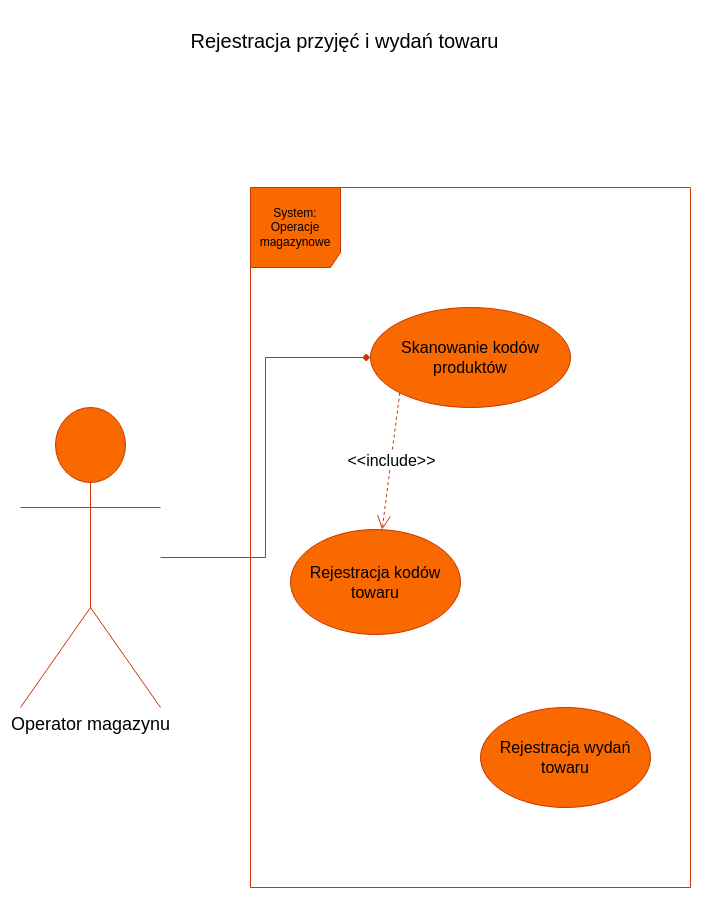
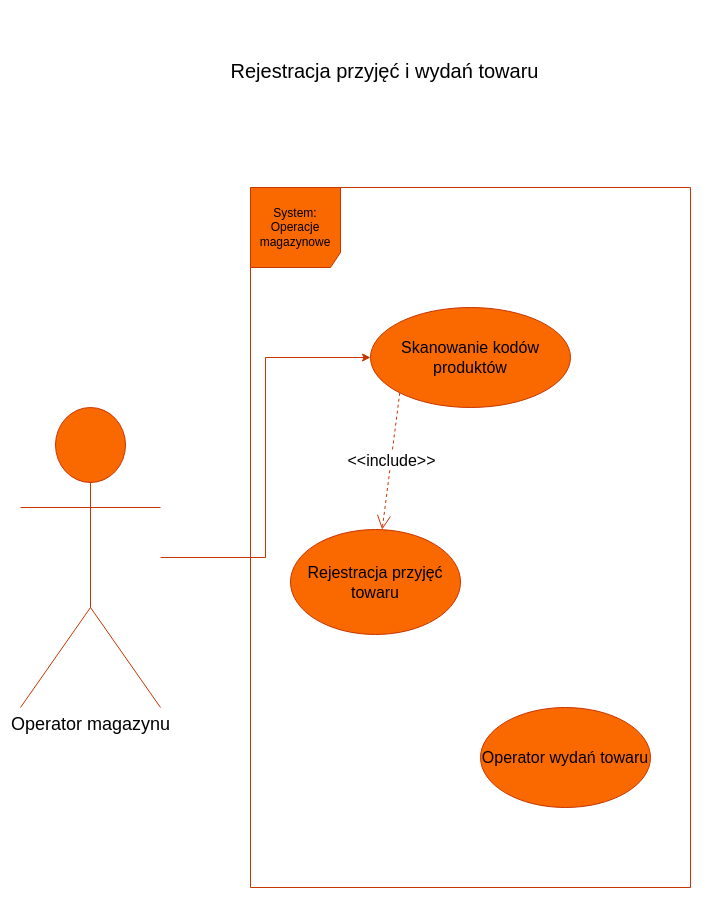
- <mxCell id="5" value="&lt;font style=&quot;font-size: 20px; color: rgb(0, 0, 0);&quot;&gt;Rejestracja przyjęć i wydań towaru&lt;/font&gt;" style="text;html=1;align=center;verticalAlign=middle;resizable=0;points=[];autosize=1;strokeColor=none;fillColor=none;" parent="1" vertex="1"><mxGeometry x="179" y="20" width="330" height="40" as="geometry" /></mxCell>
+ <mxCell id="5" value="&lt;font style=&quot;font-size: 20px; color: rgb(0, 0, 0);&quot;&gt;Rejestracja przyjęć i wydań towaru&lt;/font&gt;" style="text;html=1;align=center;verticalAlign=middle;resizable=0;points=[];autosize=1;strokeColor=none;fillColor=none;" parent="1" vertex="1"><mxGeometry x="219" y="50" width="330" height="40" as="geometry" /></mxCell>
- <mxCell id="2" style="edgeStyle=orthogonalEdgeStyle;rounded=0;orthogonalLoop=1;jettySize=auto;html=1;fillColor=#fa6800;strokeColor=#C73500;endArrow=diamond;" parent="1" source="3" target="8" edge="1"><mxGeometry relative="1" as="geometry" /></mxCell>
+ <mxCell id="2" style="edgeStyle=orthogonalEdgeStyle;rounded=0;orthogonalLoop=1;jettySize=auto;html=1;fillColor=#fa6800;strokeColor=#C73500;" parent="1" source="3" target="8" edge="1"><mxGeometry relative="1" as="geometry" /></mxCell>
- <mxCell id="7" value="&lt;font style=&quot;font-size: 16px;&quot;&gt;Rejestracja kodów towaru&lt;/font&gt;" style="ellipse;whiteSpace=wrap;html=1;fillColor=#fa6800;fontColor=#000000;strokeColor=#C73500;" parent="1" vertex="1"><mxGeometry x="290" y="529" width="170" height="105" as="geometry" /></mxCell>
+ <mxCell id="7" value="&lt;font style=&quot;font-size: 16px;&quot;&gt;Rejestracja przyjęć towaru&lt;/font&gt;" style="ellipse;whiteSpace=wrap;html=1;fillColor=#fa6800;fontColor=#000000;strokeColor=#C73500;" parent="1" vertex="1"><mxGeometry x="290" y="529" width="170" height="105" as="geometry" /></mxCell>
- <mxCell id="6" value="&lt;font style=&quot;font-size: 16px;&quot;&gt;Rejestracja wydań towaru&lt;/font&gt;" style="ellipse;whiteSpace=wrap;html=1;fillColor=#fa6800;fontColor=#000000;strokeColor=#C73500;" parent="1" vertex="1"><mxGeometry x="480" y="707" width="170" height="100" as="geometry" /></mxCell>
+ <mxCell id="6" value="&lt;font style=&quot;font-size: 16px;&quot;&gt;Operator wydań towaru&lt;/font&gt;" style="ellipse;whiteSpace=wrap;html=1;fillColor=#fa6800;fontColor=#000000;strokeColor=#C73500;" parent="1" vertex="1"><mxGeometry x="480" y="707" width="170" height="100" as="geometry" /></mxCell>
